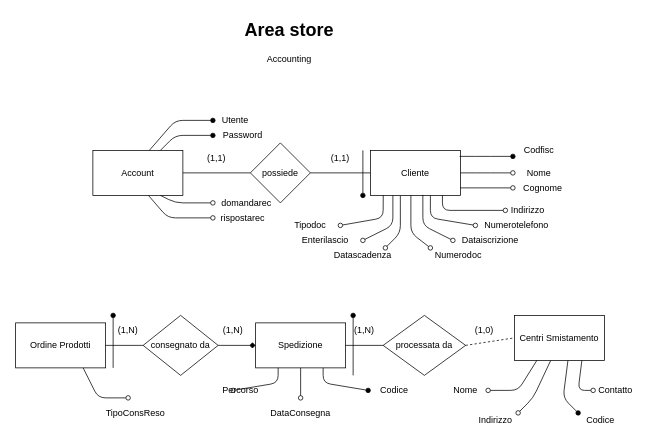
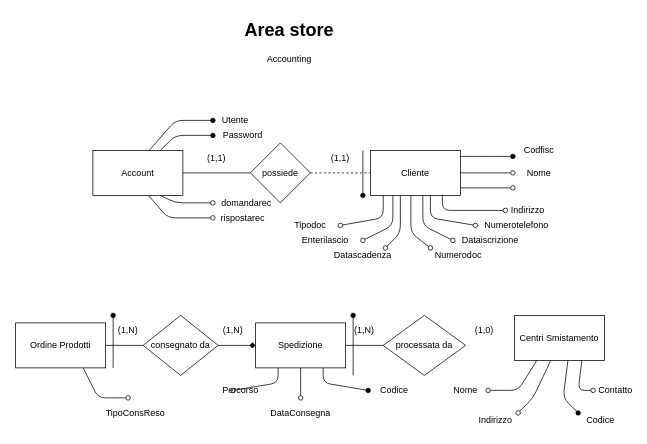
- <mxCell id="18" value="" style="endArrow=none;html=1;exitX=1;exitY=0.5;exitDx=0;exitDy=0;entryX=0;entryY=0.5;entryDx=0;entryDy=0;" parent="1" source="15" target="2" edge="1"><mxGeometry width="50" height="50" relative="1" as="geometry"><mxPoint x="433" y="250" as="sourcePoint" /><mxPoint x="483" y="200" as="targetPoint" /></mxGeometry></mxCell>
+ <mxCell id="18" value="" style="endArrow=none;html=1;exitX=1;exitY=0.5;exitDx=0;exitDy=0;entryX=0;entryY=0.5;entryDx=0;entryDy=0;dashed=1;" parent="1" source="15" target="2" edge="1"><mxGeometry width="50" height="50" relative="1" as="geometry"><mxPoint x="433" y="250" as="sourcePoint" /><mxPoint x="483" y="200" as="targetPoint" /></mxGeometry></mxCell>
- <mxCell id="8" value="Cognome" style="text;html=1;strokeColor=none;fillColor=none;align=center;verticalAlign=middle;whiteSpace=wrap;rounded=0;" parent="1" vertex="1"><mxGeometry x="703" y="240" width="40" height="20" as="geometry" /></mxCell>
- <mxCell id="42" value="" style="endArrow=none;html=1;exitX=1;exitY=0.5;exitDx=0;exitDy=0;entryX=0;entryY=0.5;entryDx=0;entryDy=0;dashed=1;" parent="1" source="40" target="41" edge="1"><mxGeometry width="50" height="50" relative="1" as="geometry"><mxPoint x="620" y="520" as="sourcePoint" /><mxPoint x="670" y="470" as="targetPoint" /></mxGeometry></mxCell>
